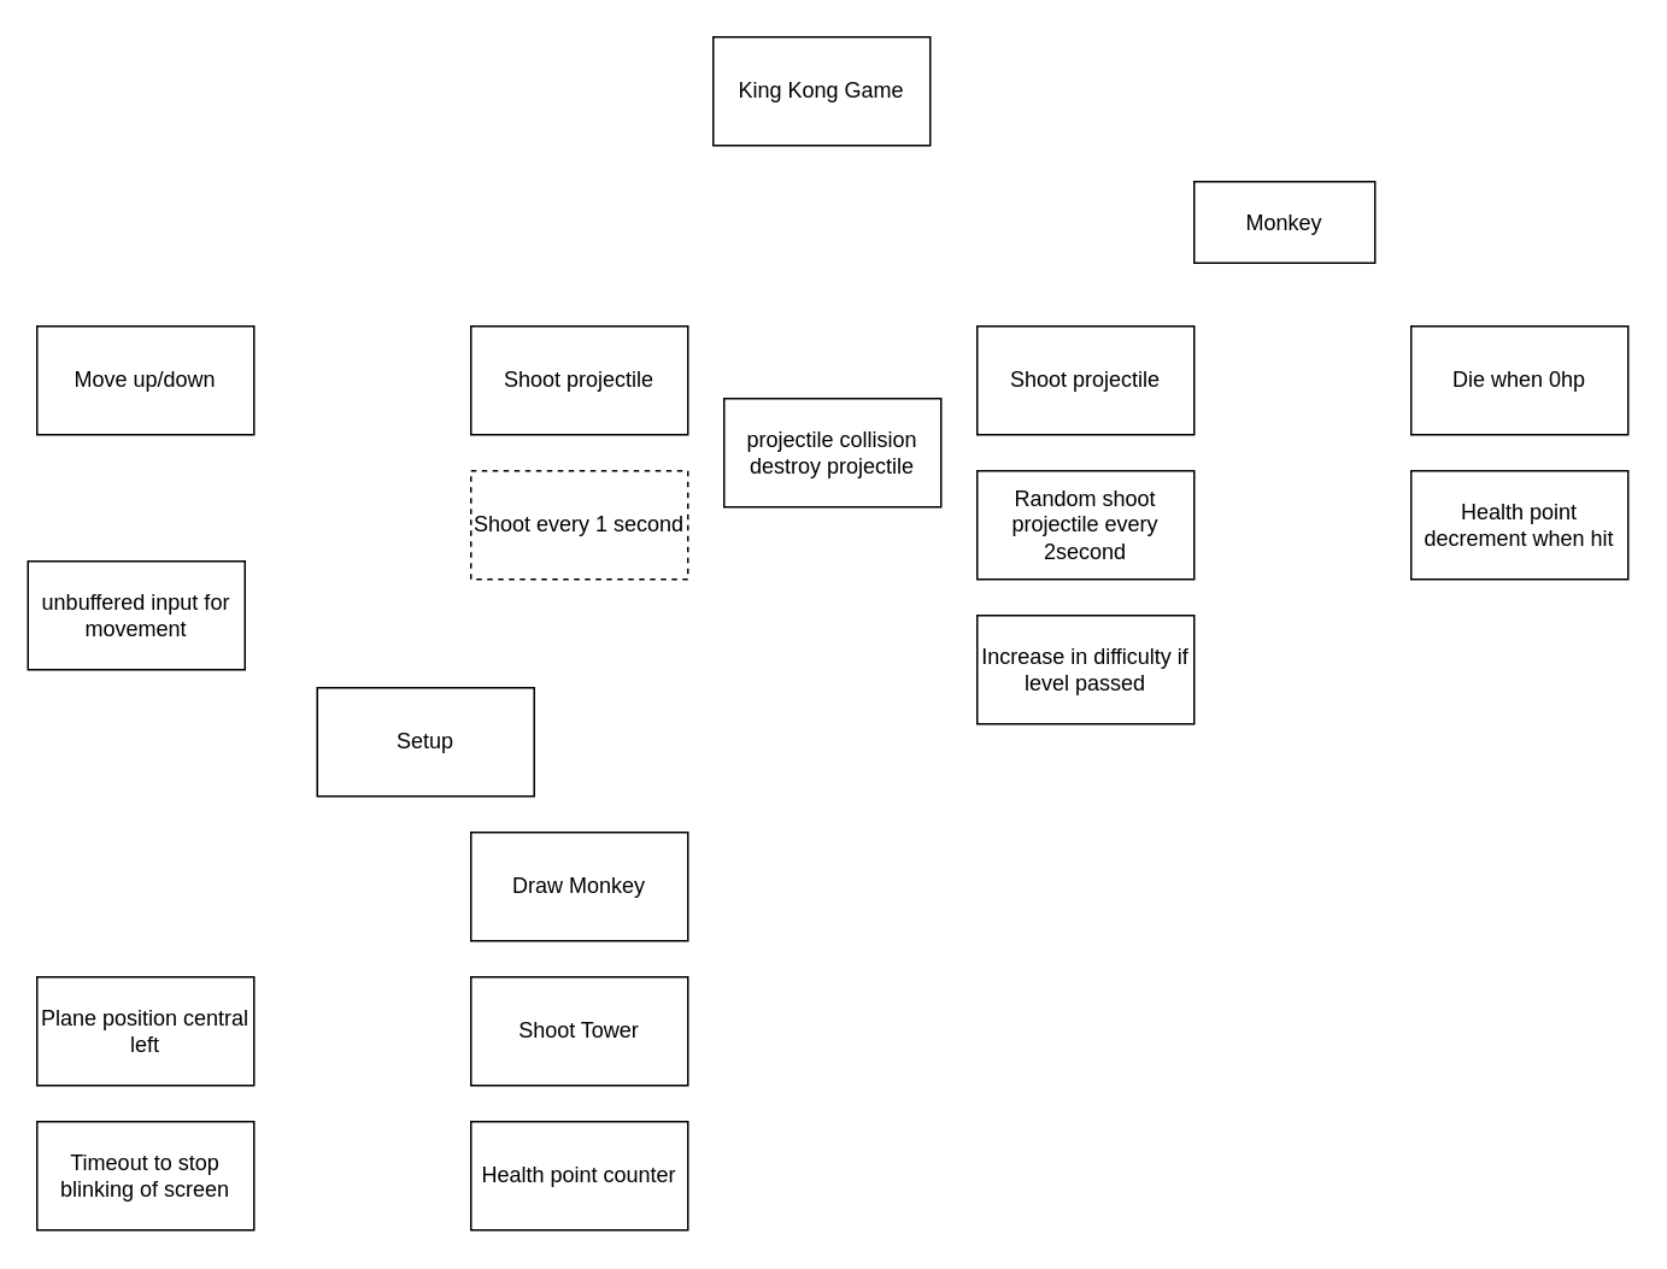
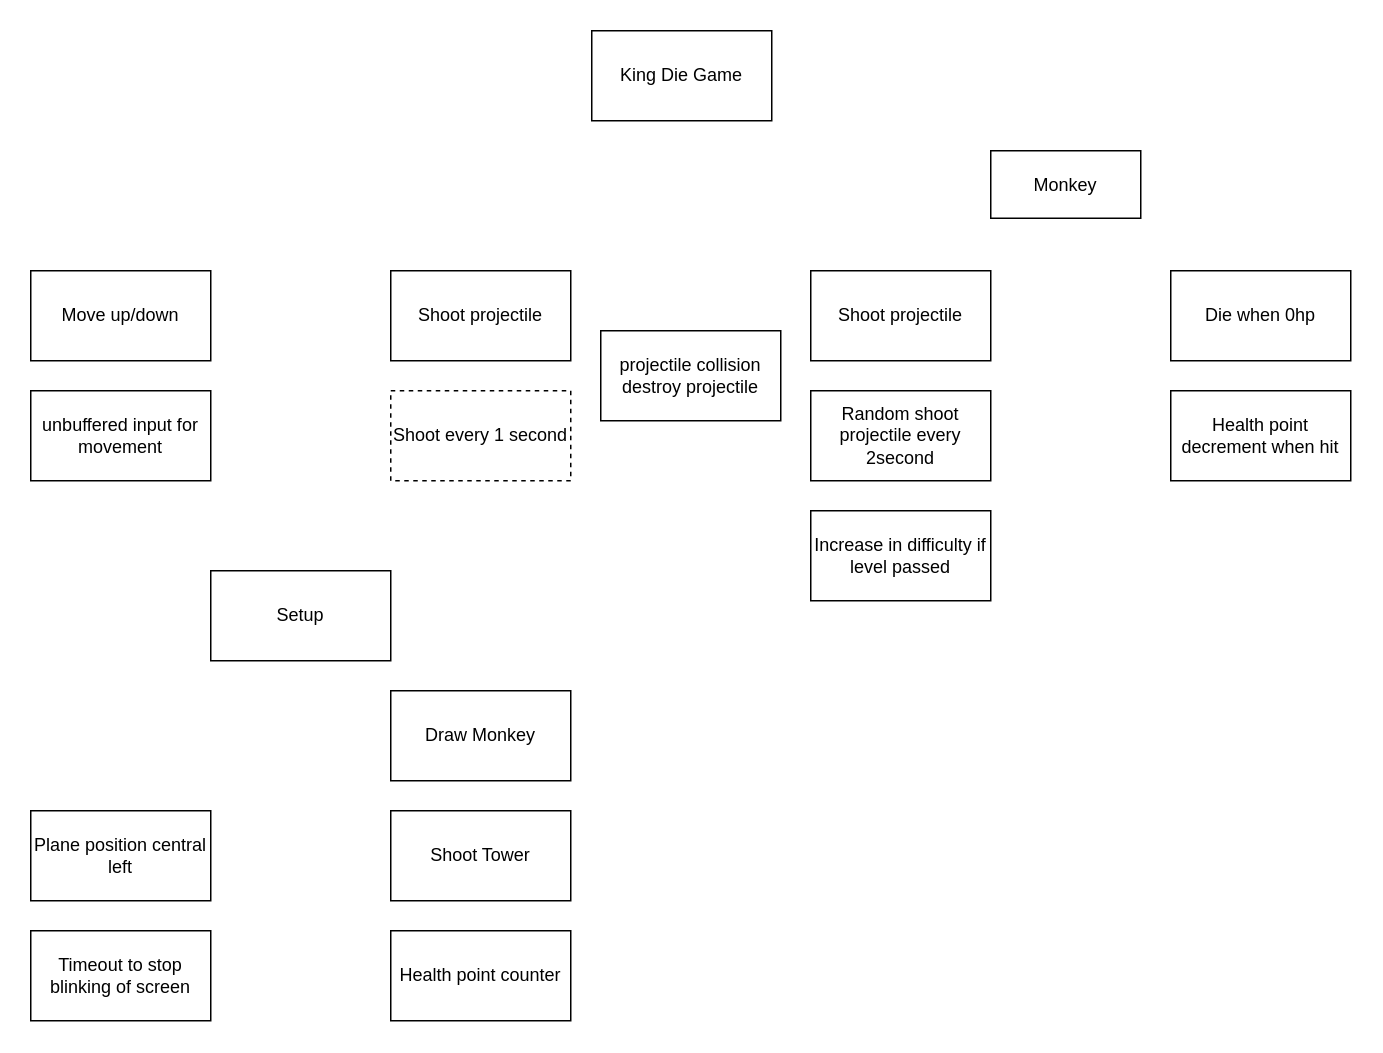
- <mxCell id="2" value="King Kong Game" style="rounded=0;whiteSpace=wrap;html=1;" vertex="1" parent="1"><mxGeometry x="394" y="20" width="120" height="60" as="geometry" /></mxCell>
+ <mxCell id="2" value="King Die Game" style="rounded=0;whiteSpace=wrap;html=1;" vertex="1" parent="1"><mxGeometry x="394" y="20" width="120" height="60" as="geometry" /></mxCell>
- <mxCell id="9" value="unbuffered input for movement" style="whiteSpace=wrap;html=1;" vertex="1" parent="1"><mxGeometry x="15" y="310" width="120" height="60" as="geometry" /></mxCell>
+ <mxCell id="9" value="unbuffered input for movement" style="whiteSpace=wrap;html=1;" vertex="1" parent="1"><mxGeometry x="20" y="260" width="120" height="60" as="geometry" /></mxCell>
- <mxCell id="13" value="Setup" style="whiteSpace=wrap;html=1;" vertex="1" parent="1"><mxGeometry x="175" y="380" width="120" height="60" as="geometry" /></mxCell>
+ <mxCell id="13" value="Setup" style="whiteSpace=wrap;html=1;" vertex="1" parent="1"><mxGeometry x="140" y="380" width="120" height="60" as="geometry" /></mxCell>
